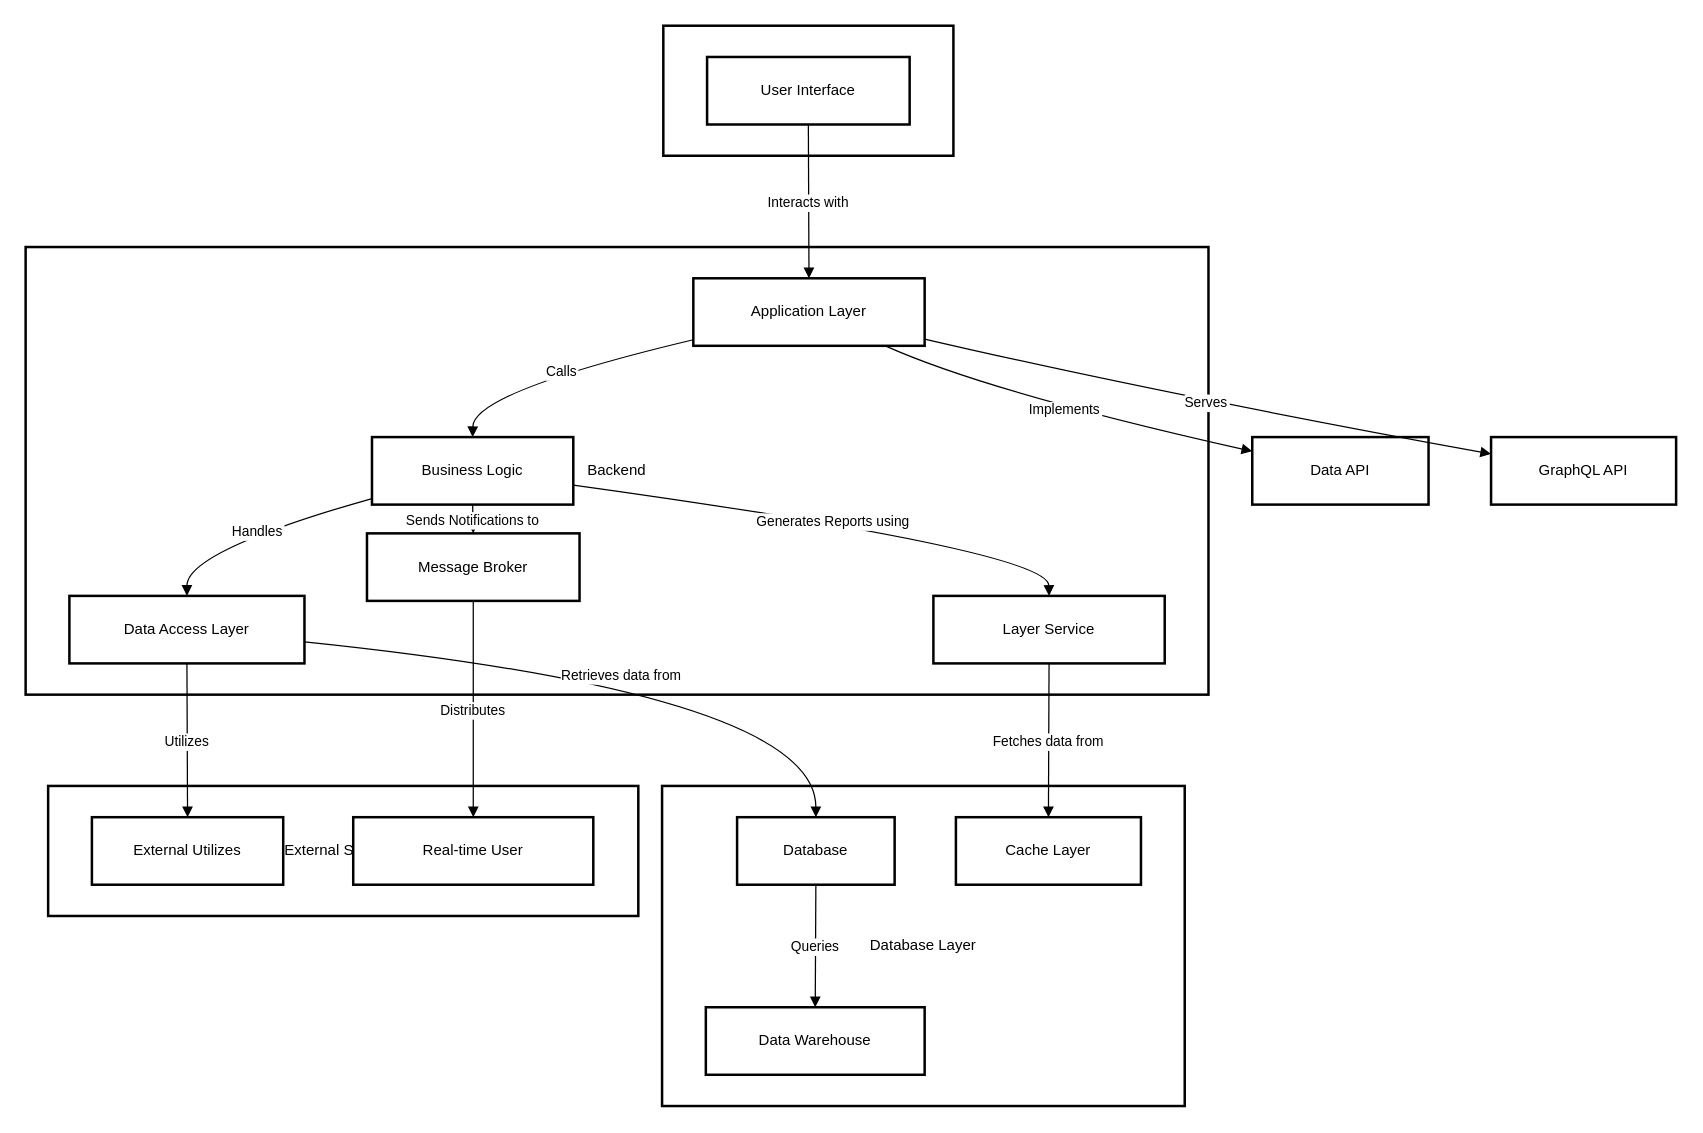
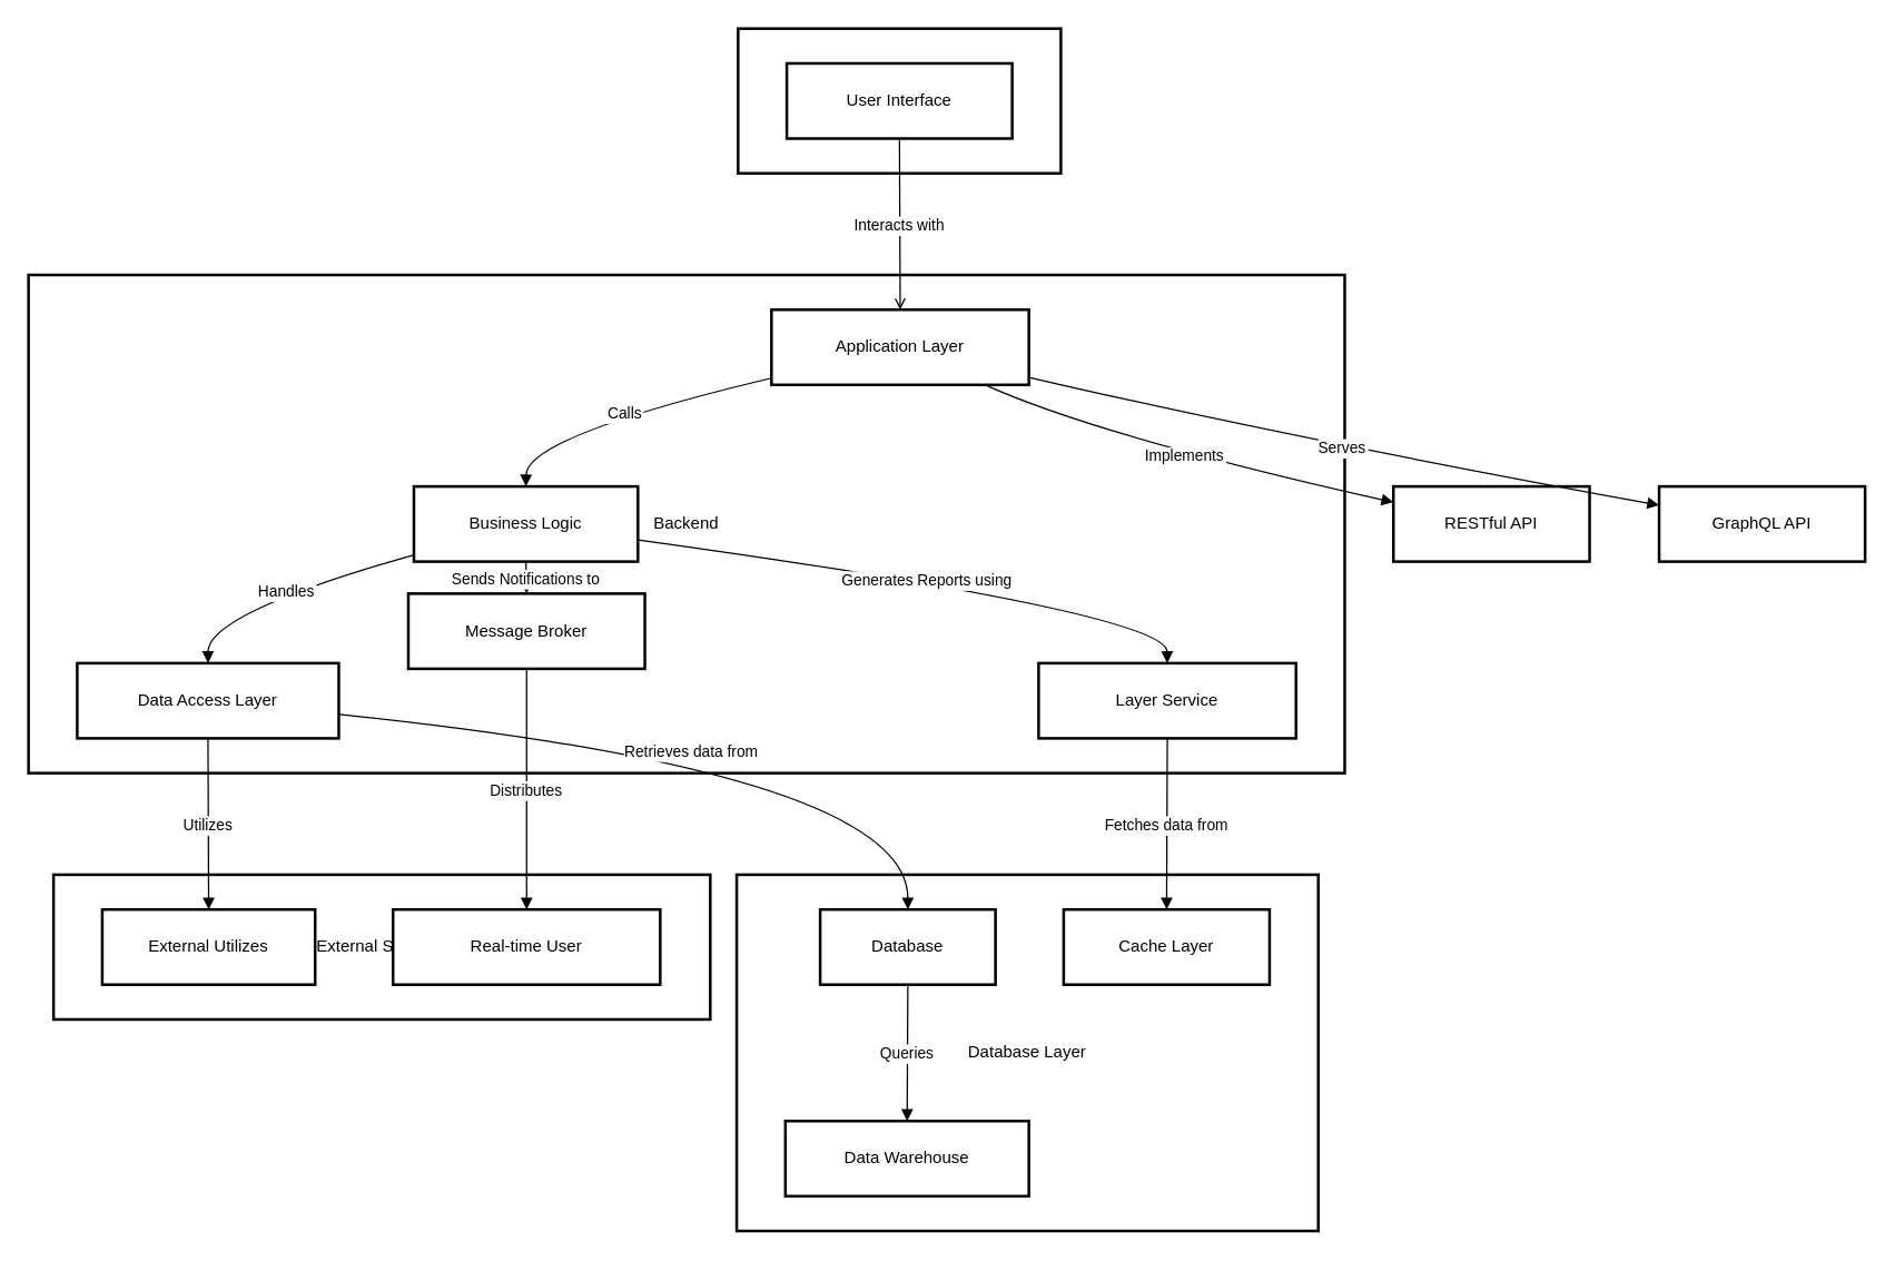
- <mxCell id="19" value="Interacts with" style="curved=1;startArrow=none;endArrow=block;exitX=0.5;exitY=1;entryX=0.5;entryY=0;" edge="1" parent="1" source="6" target="7"><mxGeometry relative="1" as="geometry"><Array as="points" /></mxGeometry></mxCell>
+ <mxCell id="19" value="Interacts with" style="curved=1;startArrow=none;endArrow=open;exitX=0.5;exitY=1;entryX=0.5;entryY=0;" edge="1" parent="1" source="6" target="7"><mxGeometry relative="1" as="geometry"><Array as="points" /></mxGeometry></mxCell>
- <mxCell id="17" value="Data API" style="whiteSpace=wrap;strokeWidth=2;" vertex="1" parent="1"><mxGeometry x="1001" y="349" width="141" height="54" as="geometry" /></mxCell>
+ <mxCell id="17" value="RESTful API" style="whiteSpace=wrap;strokeWidth=2;" vertex="1" parent="1"><mxGeometry x="1001" y="349" width="141" height="54" as="geometry" /></mxCell>
